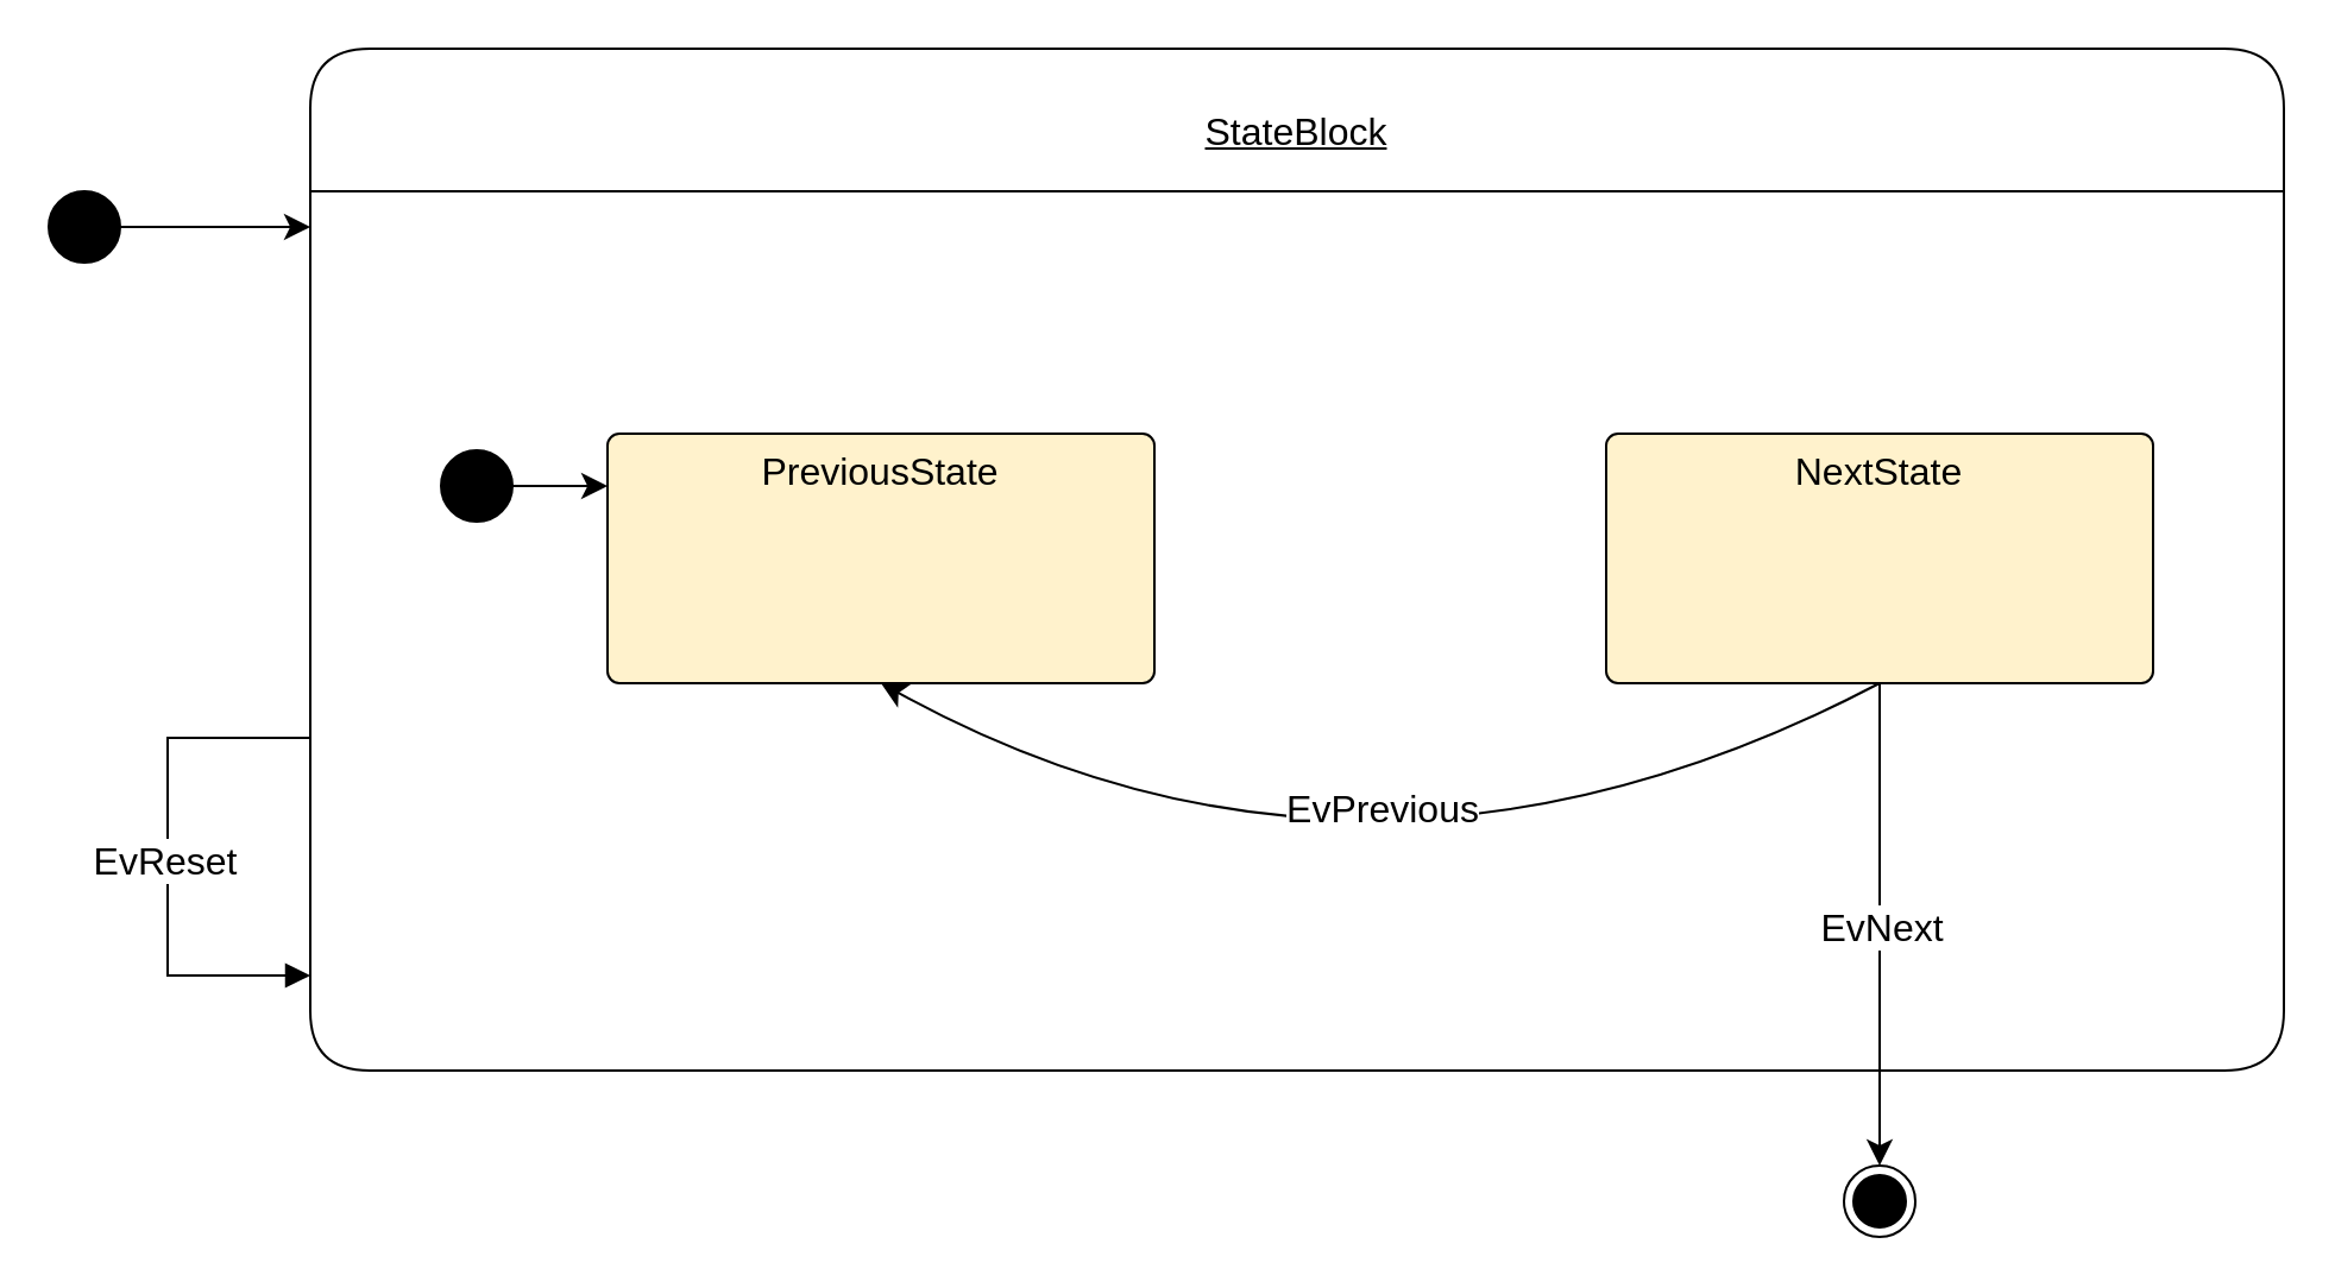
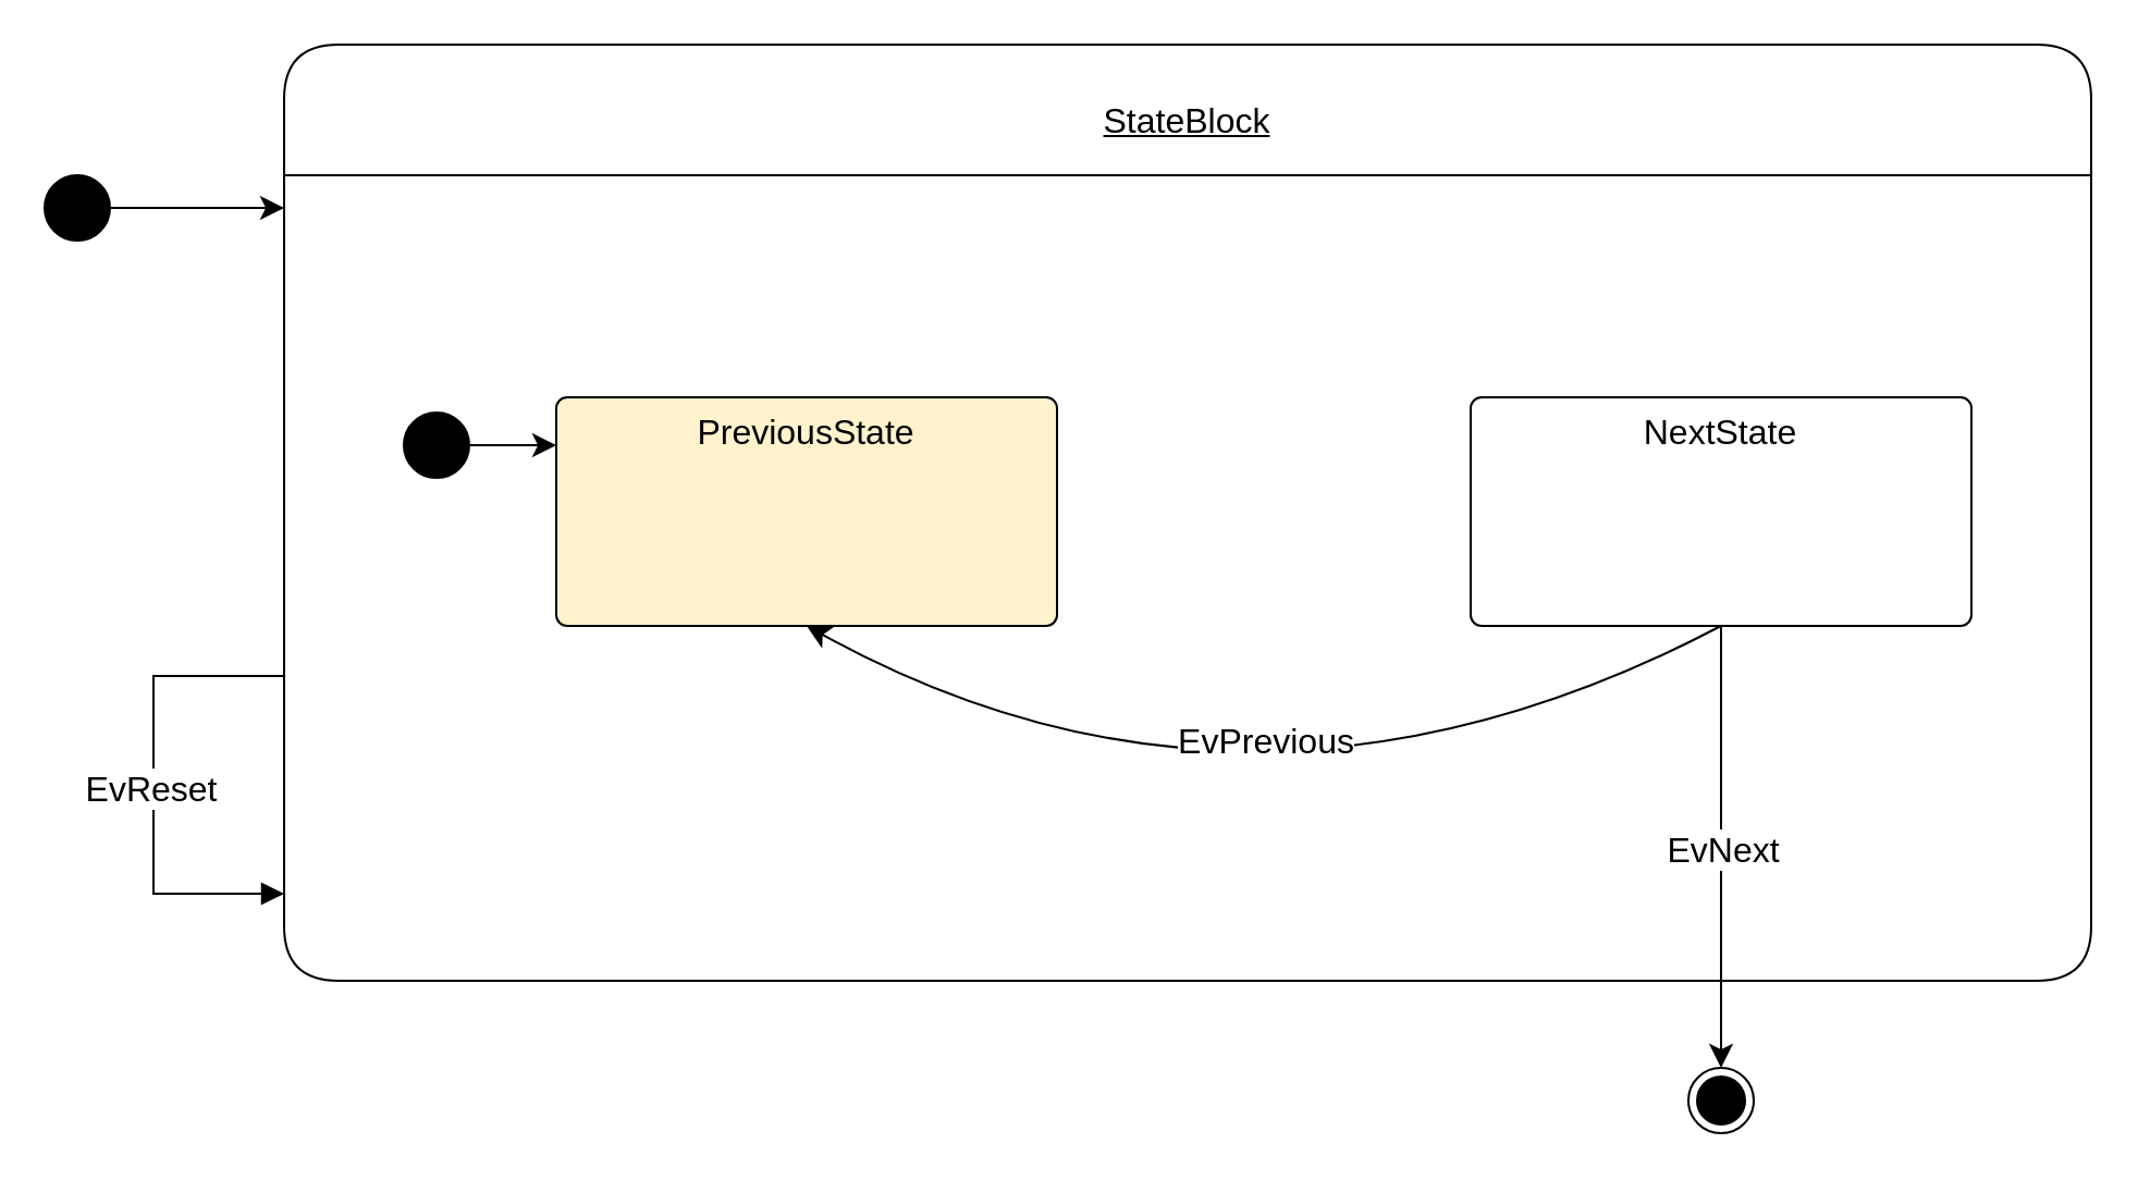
- <mxCell id="7" value="NextState" style="html=1;align=center;verticalAlign=top;rounded=1;absoluteArcSize=1;arcSize=10;dashed=0;whiteSpace=wrap;fontSize=16;fillColor=#fff2cc;" parent="1" vertex="1"><mxGeometry x="675" y="182" width="230" height="105" as="geometry" /></mxCell>
+ <mxCell id="7" value="NextState" style="html=1;align=center;verticalAlign=top;rounded=1;absoluteArcSize=1;arcSize=10;dashed=0;whiteSpace=wrap;fontSize=16;" parent="1" vertex="1"><mxGeometry x="675" y="182" width="230" height="105" as="geometry" /></mxCell>
